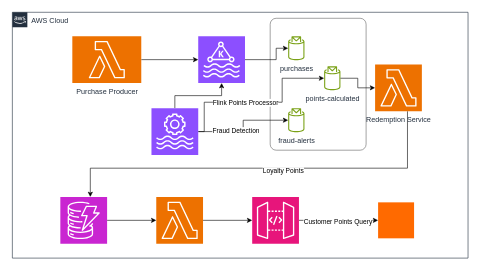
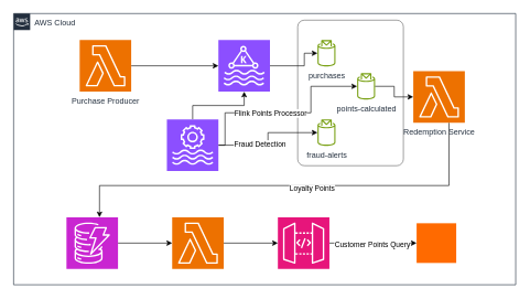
- <mxCell id="10" value="Purchase Producer" style="sketch=0;points=[[0,0,0],[0.25,0,0],[0.5,0,0],[0.75,0,0],[1,0,0],[0,1,0],[0.25,1,0],[0.5,1,0],[0.75,1,0],[1,1,0],[0,0.25,0],[0,0.5,0],[0,0.75,0],[1,0.25,0],[1,0.5,0],[1,0.75,0]];outlineConnect=0;fontColor=#232F3E;fillColor=#ED7100;strokeColor=#ffffff;dashed=0;verticalLabelPosition=bottom;verticalAlign=top;align=center;html=1;fontSize=12;fontStyle=0;aspect=fixed;shape=mxgraph.aws4.resourceIcon;resIcon=mxgraph.aws4.lambda;" parent="2" vertex="1"><mxGeometry x="100" y="40" width="115" height="78" as="geometry" /></mxCell>
+ <mxCell id="10" value="Purchase Producer" style="sketch=0;points=[[0,0,0],[0.25,0,0],[0.5,0,0],[0.75,0,0],[1,0,0],[0,1,0],[0.25,1,0],[0.5,1,0],[0.75,1,0],[1,1,0],[0,0.25,0],[0,0.5,0],[0,0.75,0],[1,0.25,0],[1,0.5,0],[1,0.75,0]];outlineConnect=0;fontColor=#232F3E;fillColor=#ED7100;strokeColor=#ffffff;dashed=0;verticalLabelPosition=bottom;verticalAlign=top;align=center;html=1;fontSize=12;fontStyle=0;aspect=fixed;shape=mxgraph.aws4.resourceIcon;resIcon=mxgraph.aws4.lambda;" parent="2" vertex="1"><mxGeometry x="100" y="40" width="78" height="78" as="geometry" /></mxCell>
